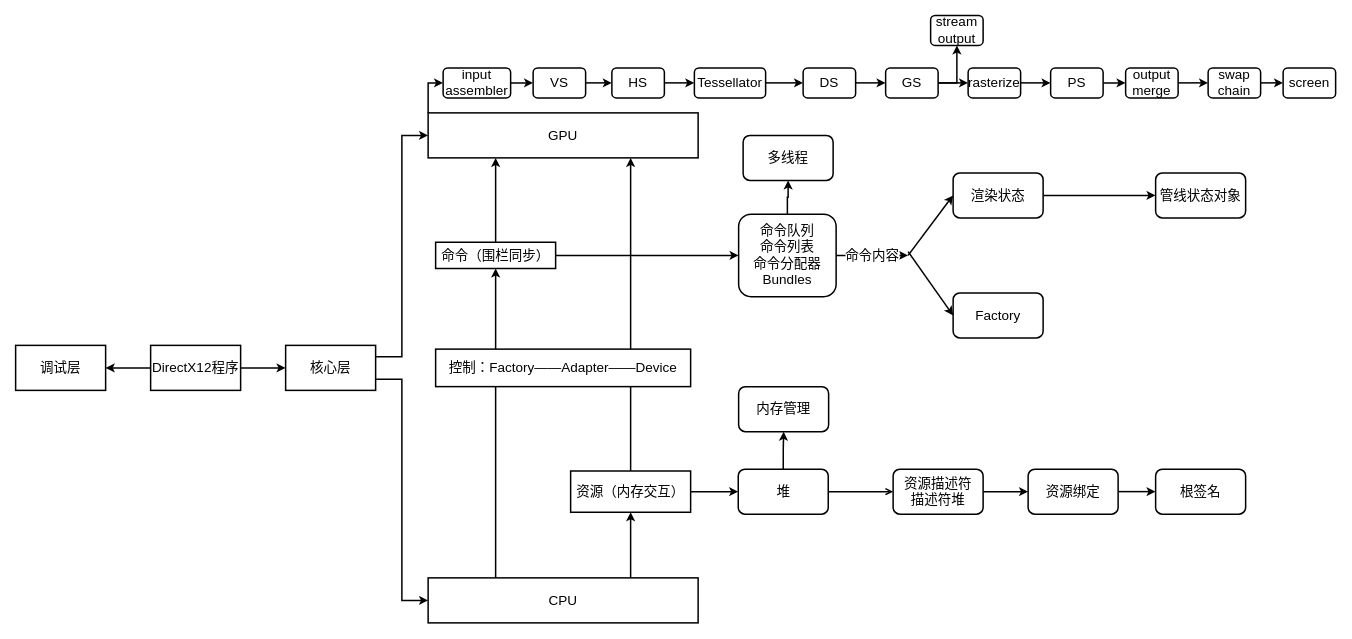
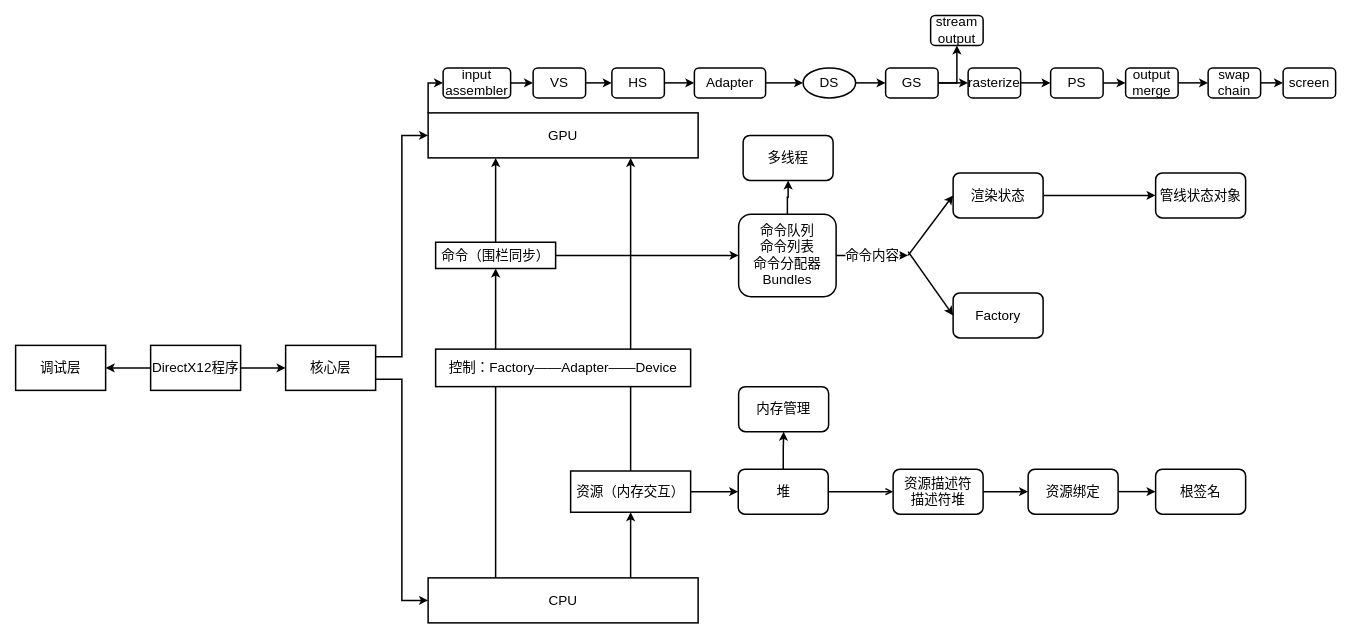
- <mxCell id="41" value="Tessellator" style="whiteSpace=wrap;html=1;rounded=1;strokeWidth=2;fontSize=18;" parent="1" vertex="1"><mxGeometry x="925" y="90" width="95" height="40" as="geometry" /></mxCell>
+ <mxCell id="41" value="Adapter" style="whiteSpace=wrap;html=1;rounded=1;strokeWidth=2;fontSize=18;" parent="1" vertex="1"><mxGeometry x="925" y="90" width="95" height="40" as="geometry" /></mxCell>
- <mxCell id="46" value="DS" style="whiteSpace=wrap;html=1;rounded=1;strokeWidth=2;fontSize=18;" parent="1" vertex="1"><mxGeometry x="1070" y="90" width="70" height="40" as="geometry" /></mxCell>
+ <mxCell id="46" value="DS" style="ellipse;whiteSpace=wrap;html=1;strokeWidth=2;fontSize=18;" parent="1" vertex="1"><mxGeometry x="1070" y="90" width="70" height="40" as="geometry" /></mxCell>
